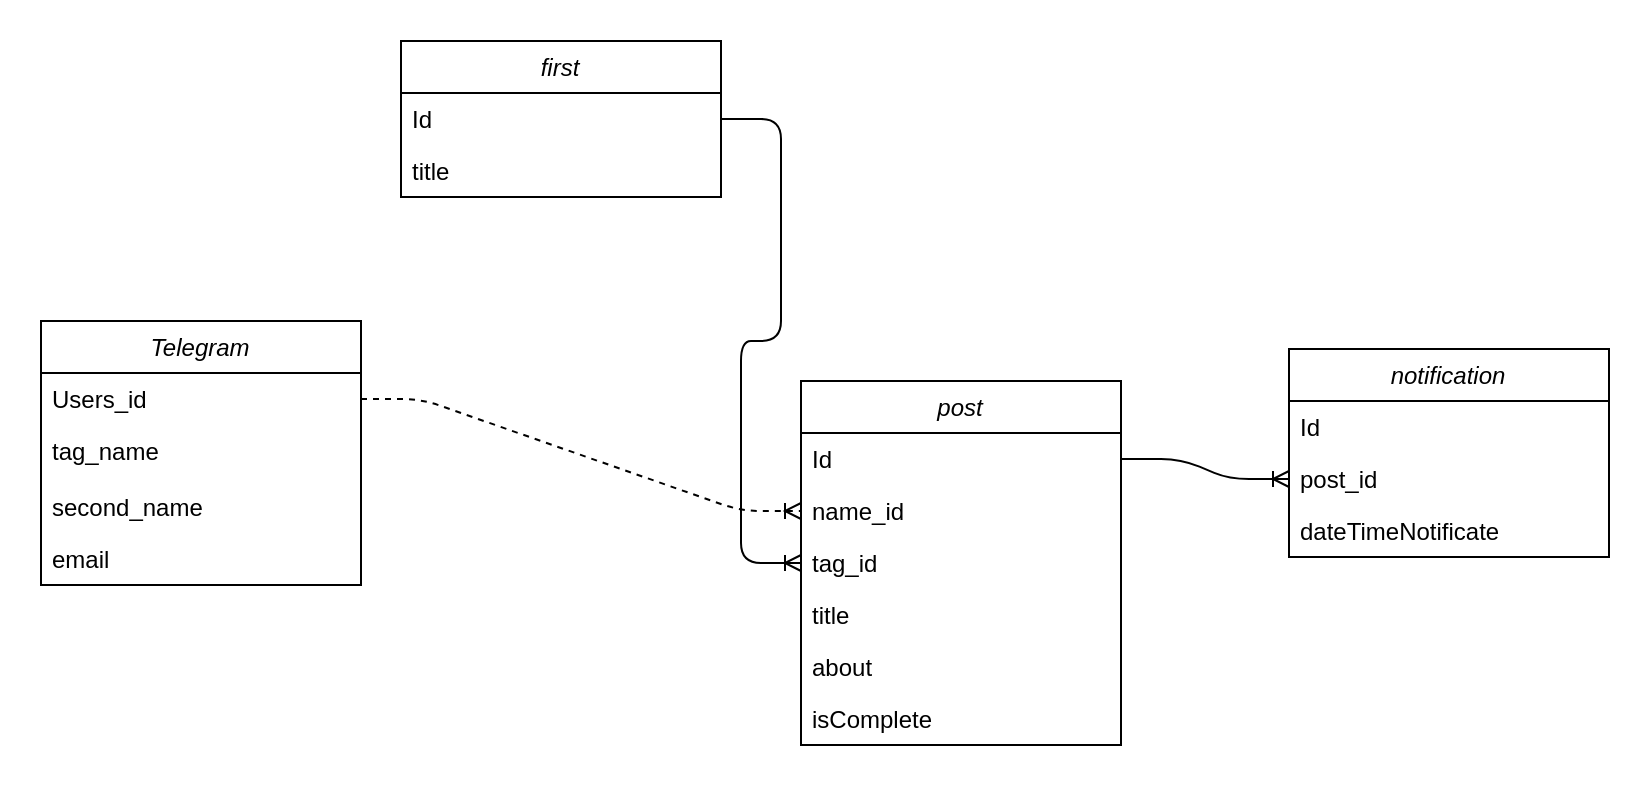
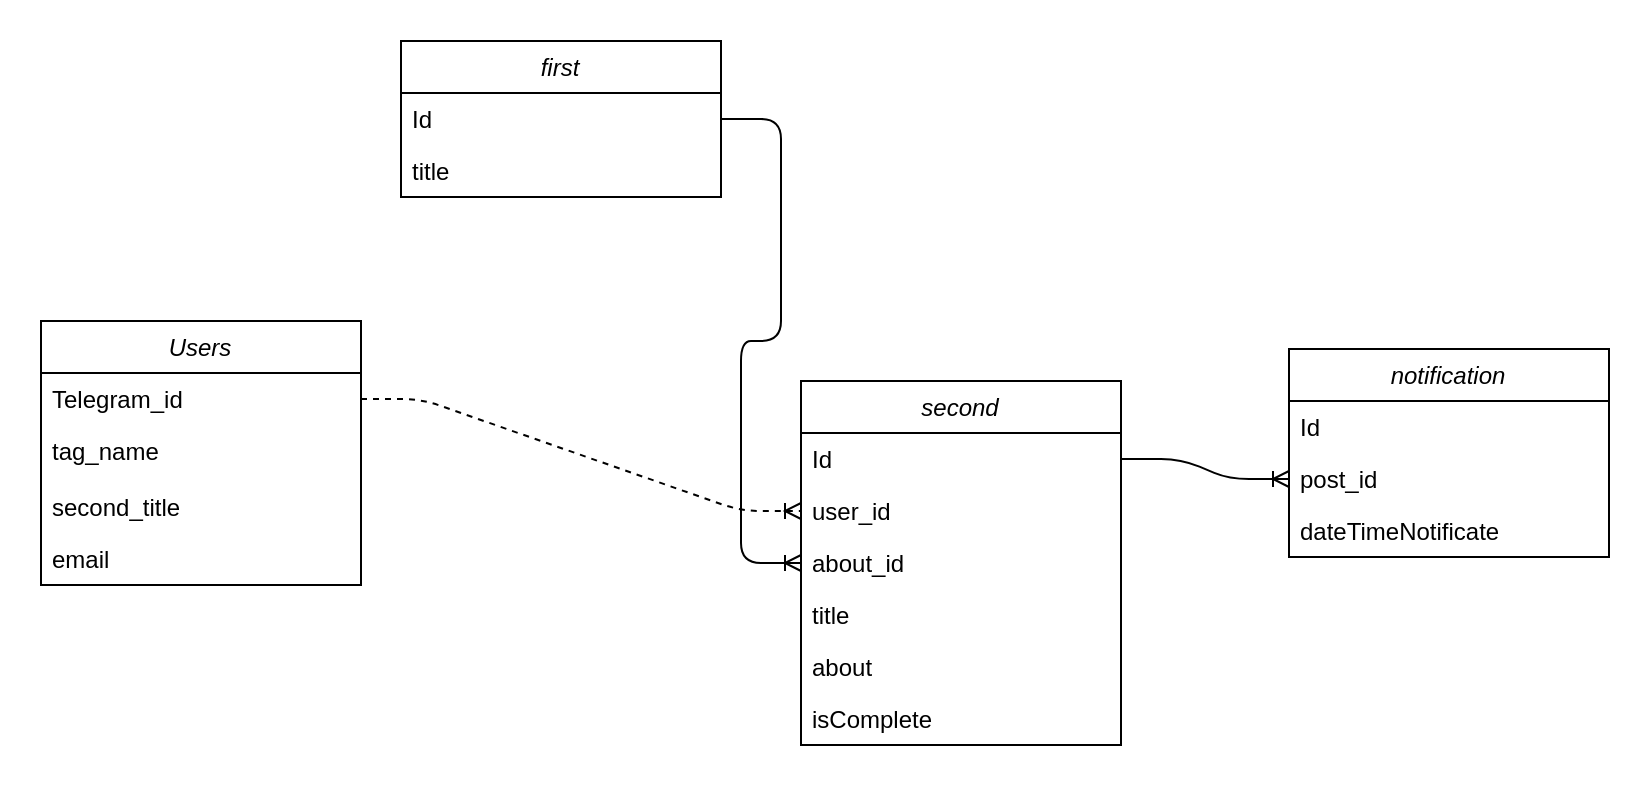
- <mxCell id="2" value="Telegram" style="swimlane;fontStyle=2;align=center;verticalAlign=top;childLayout=stackLayout;horizontal=1;startSize=26;horizontalStack=0;resizeParent=1;resizeLast=0;collapsible=1;marginBottom=0;rounded=0;shadow=0;strokeWidth=1;" parent="1" vertex="1"><mxGeometry x="20" y="160" width="160" height="132" as="geometry"><mxRectangle x="230" y="140" width="160" height="26" as="alternateBounds" /></mxGeometry></mxCell>
+ <mxCell id="2" value="Users" style="swimlane;fontStyle=2;align=center;verticalAlign=top;childLayout=stackLayout;horizontal=1;startSize=26;horizontalStack=0;resizeParent=1;resizeLast=0;collapsible=1;marginBottom=0;rounded=0;shadow=0;strokeWidth=1;" parent="1" vertex="1"><mxGeometry x="20" y="160" width="160" height="132" as="geometry"><mxRectangle x="230" y="140" width="160" height="26" as="alternateBounds" /></mxGeometry></mxCell>
- <mxCell id="3" value="Users_id" style="text;align=left;verticalAlign=top;spacingLeft=4;spacingRight=4;overflow=hidden;rotatable=0;points=[[0,0.5],[1,0.5]];portConstraint=eastwest;" parent="2" vertex="1"><mxGeometry y="26" width="160" height="26" as="geometry" /></mxCell>
+ <mxCell id="3" value="Telegram_id" style="text;align=left;verticalAlign=top;spacingLeft=4;spacingRight=4;overflow=hidden;rotatable=0;points=[[0,0.5],[1,0.5]];portConstraint=eastwest;" parent="2" vertex="1"><mxGeometry y="26" width="160" height="26" as="geometry" /></mxCell>
- <mxCell id="10" value="post" style="swimlane;fontStyle=2;align=center;verticalAlign=top;childLayout=stackLayout;horizontal=1;startSize=26;horizontalStack=0;resizeParent=1;resizeLast=0;collapsible=1;marginBottom=0;rounded=0;shadow=0;strokeWidth=1;" vertex="1" parent="1"><mxGeometry x="400" y="190" width="160" height="182" as="geometry"><mxRectangle x="230" y="140" width="160" height="26" as="alternateBounds" /></mxGeometry></mxCell>
+ <mxCell id="10" value="second" style="swimlane;fontStyle=2;align=center;verticalAlign=top;childLayout=stackLayout;horizontal=1;startSize=26;horizontalStack=0;resizeParent=1;resizeLast=0;collapsible=1;marginBottom=0;rounded=0;shadow=0;strokeWidth=1;" vertex="1" parent="1"><mxGeometry x="400" y="190" width="160" height="182" as="geometry"><mxRectangle x="230" y="140" width="160" height="26" as="alternateBounds" /></mxGeometry></mxCell>
- <mxCell id="5" value="second_name" style="text;align=left;verticalAlign=top;spacingLeft=4;spacingRight=4;overflow=hidden;rotatable=0;points=[[0,0.5],[1,0.5]];portConstraint=eastwest;rounded=0;shadow=0;html=0;" parent="2" vertex="1"><mxGeometry y="80" width="160" height="26" as="geometry" /></mxCell>
+ <mxCell id="5" value="second_title" style="text;align=left;verticalAlign=top;spacingLeft=4;spacingRight=4;overflow=hidden;rotatable=0;points=[[0,0.5],[1,0.5]];portConstraint=eastwest;rounded=0;shadow=0;html=0;" parent="2" vertex="1"><mxGeometry y="80" width="160" height="26" as="geometry" /></mxCell>
- <mxCell id="12" value="name_id" style="text;align=left;verticalAlign=top;spacingLeft=4;spacingRight=4;overflow=hidden;rotatable=0;points=[[0,0.5],[1,0.5]];portConstraint=eastwest;rounded=0;shadow=0;html=0;" vertex="1" parent="10"><mxGeometry y="52" width="160" height="26" as="geometry" /></mxCell>
+ <mxCell id="12" value="user_id" style="text;align=left;verticalAlign=top;spacingLeft=4;spacingRight=4;overflow=hidden;rotatable=0;points=[[0,0.5],[1,0.5]];portConstraint=eastwest;rounded=0;shadow=0;html=0;" vertex="1" parent="10"><mxGeometry y="52" width="160" height="26" as="geometry" /></mxCell>
- <mxCell id="13" value="tag_id" style="text;align=left;verticalAlign=top;spacingLeft=4;spacingRight=4;overflow=hidden;rotatable=0;points=[[0,0.5],[1,0.5]];portConstraint=eastwest;rounded=0;shadow=0;html=0;" vertex="1" parent="10"><mxGeometry y="78" width="160" height="26" as="geometry" /></mxCell>
+ <mxCell id="13" value="about_id" style="text;align=left;verticalAlign=top;spacingLeft=4;spacingRight=4;overflow=hidden;rotatable=0;points=[[0,0.5],[1,0.5]];portConstraint=eastwest;rounded=0;shadow=0;html=0;" vertex="1" parent="10"><mxGeometry y="78" width="160" height="26" as="geometry" /></mxCell>
